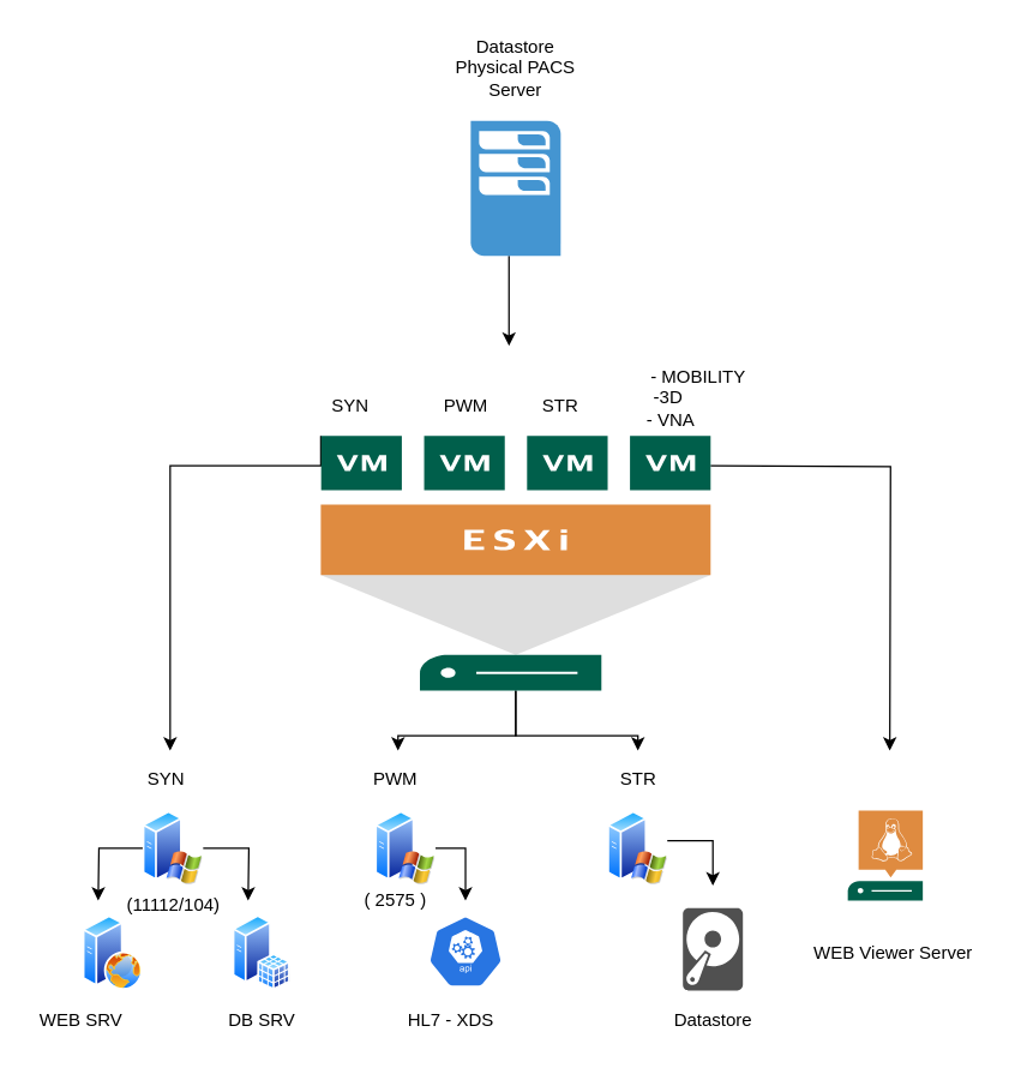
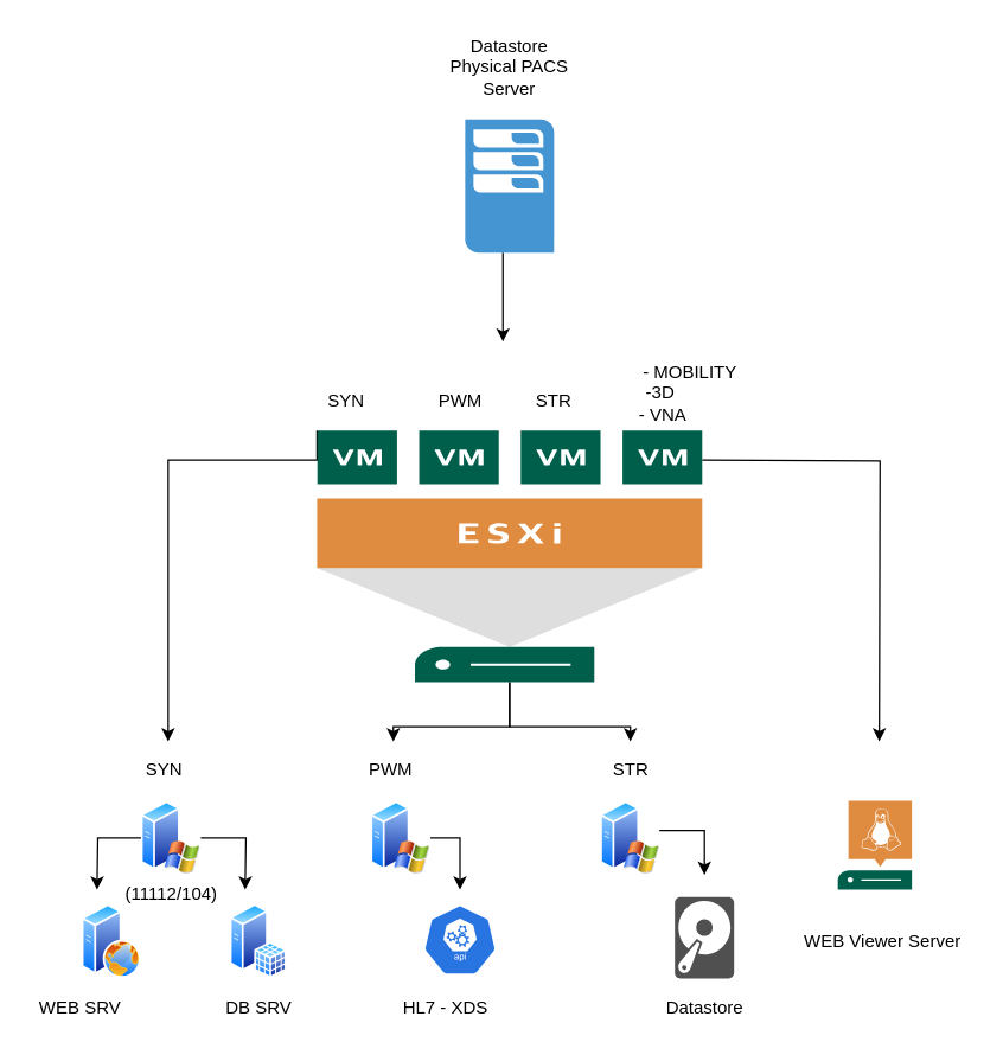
- <mxCell id="35" value="( 2575 )" style="text;html=1;resizable=0;autosize=1;align=center;verticalAlign=middle;points=[];fillColor=none;strokeColor=none;rounded=0;" vertex="1" parent="1"><mxGeometry x="233.48" y="590" width="60" height="20" as="geometry" /></mxCell>
